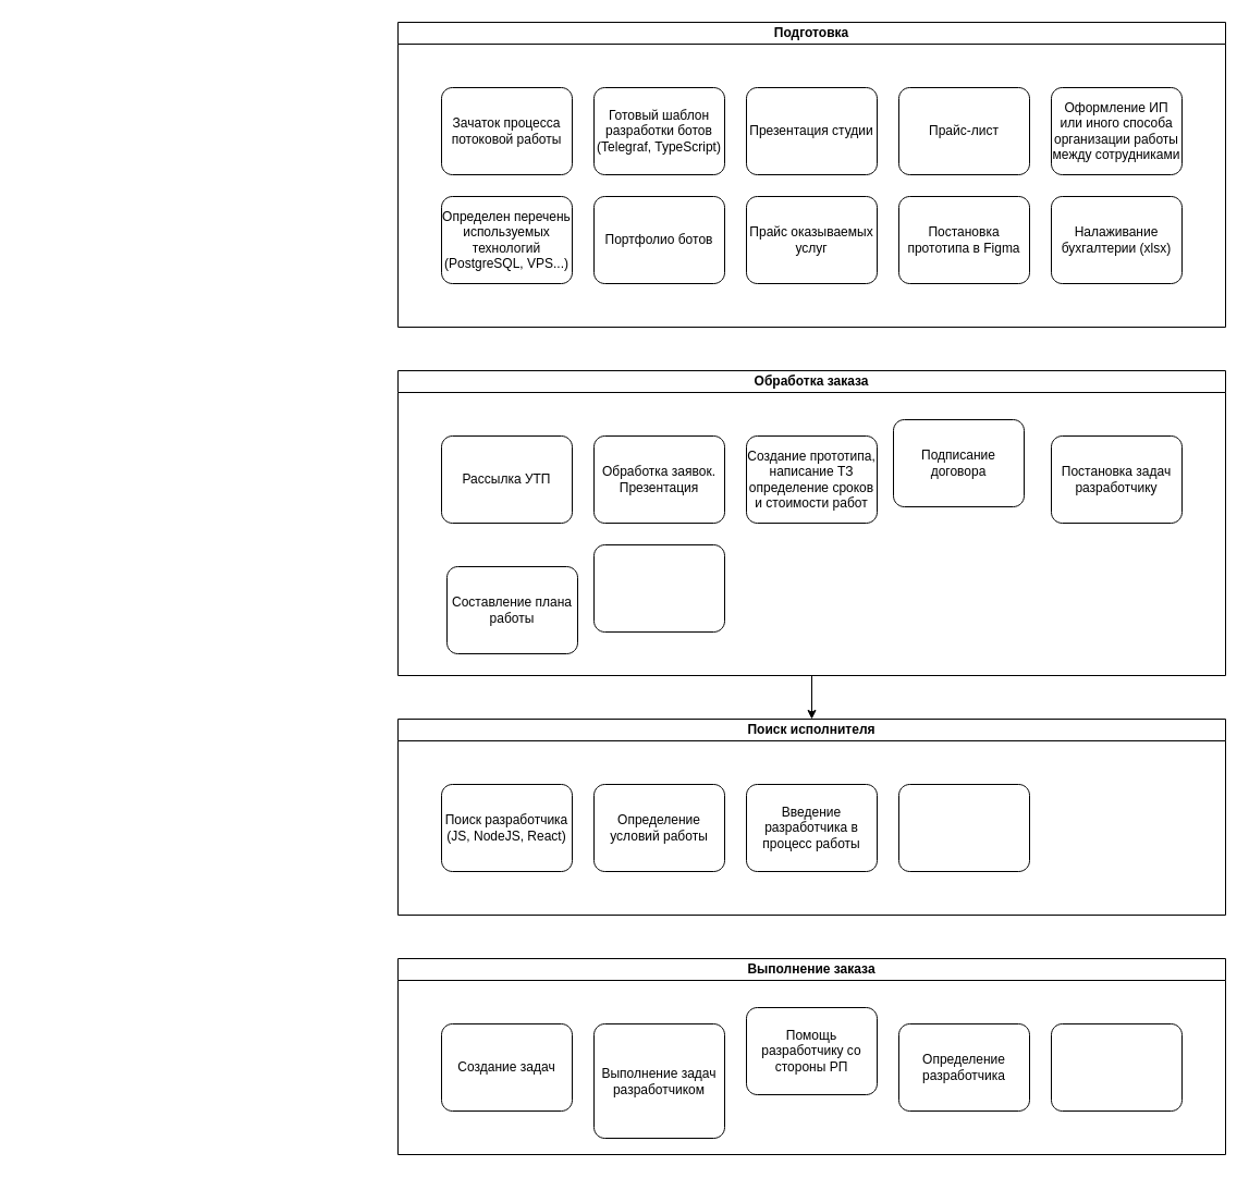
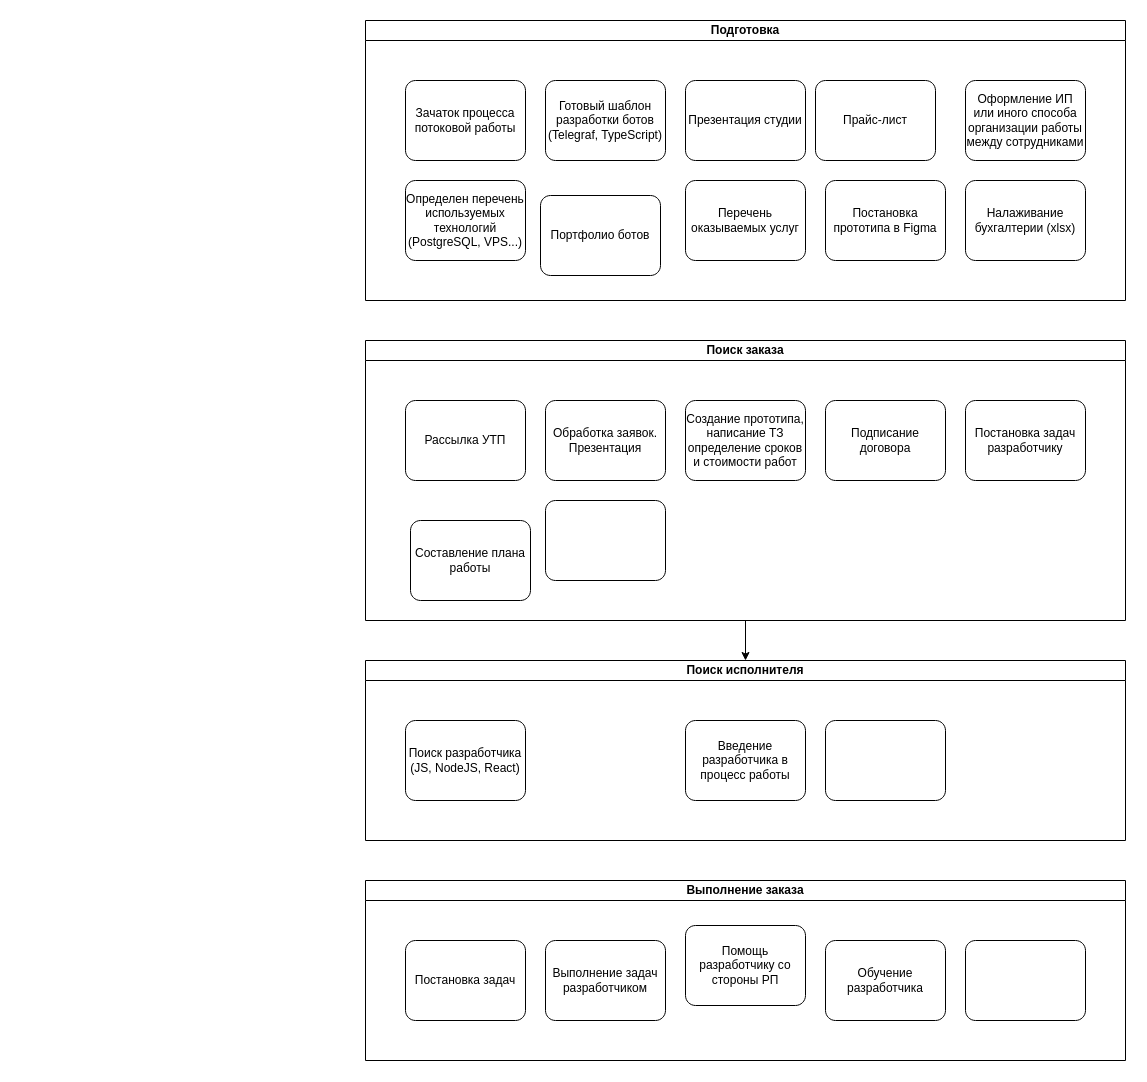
- <mxCell id="6" value="Прайс-лист" style="points=[[0.25,0,0],[0.5,0,0],[0.75,0,0],[1,0.25,0],[1,0.5,0],[1,0.75,0],[0.75,1,0],[0.5,1,0],[0.25,1,0],[0,0.75,0],[0,0.5,0],[0,0.25,0]];shape=mxgraph.bpmn.task;whiteSpace=wrap;rectStyle=rounded;size=10;html=1;container=1;expand=0;collapsible=0;taskMarker=abstract;" parent="3" vertex="1"><mxGeometry x="460" y="60" width="120" height="80" as="geometry" /></mxCell>
+ <mxCell id="6" value="Прайс-лист" style="points=[[0.25,0,0],[0.5,0,0],[0.75,0,0],[1,0.25,0],[1,0.5,0],[1,0.75,0],[0.75,1,0],[0.5,1,0],[0.25,1,0],[0,0.75,0],[0,0.5,0],[0,0.25,0]];shape=mxgraph.bpmn.task;whiteSpace=wrap;rectStyle=rounded;size=10;html=1;container=1;expand=0;collapsible=0;taskMarker=abstract;" parent="3" vertex="1"><mxGeometry x="450" y="60" width="120" height="80" as="geometry" /></mxCell>
- <mxCell id="11" value="Портфолио ботов" style="points=[[0.25,0,0],[0.5,0,0],[0.75,0,0],[1,0.25,0],[1,0.5,0],[1,0.75,0],[0.75,1,0],[0.5,1,0],[0.25,1,0],[0,0.75,0],[0,0.5,0],[0,0.25,0]];shape=mxgraph.bpmn.task;whiteSpace=wrap;rectStyle=rounded;size=10;html=1;container=1;expand=0;collapsible=0;taskMarker=abstract;" parent="3" vertex="1"><mxGeometry x="180" y="160" width="120" height="80" as="geometry" /></mxCell>
+ <mxCell id="11" value="Портфолио ботов" style="points=[[0.25,0,0],[0.5,0,0],[0.75,0,0],[1,0.25,0],[1,0.5,0],[1,0.75,0],[0.75,1,0],[0.5,1,0],[0.25,1,0],[0,0.75,0],[0,0.5,0],[0,0.25,0]];shape=mxgraph.bpmn.task;whiteSpace=wrap;rectStyle=rounded;size=10;html=1;container=1;expand=0;collapsible=0;taskMarker=abstract;" parent="3" vertex="1"><mxGeometry x="175" y="175" width="120" height="80" as="geometry" /></mxCell>
- <mxCell id="8" value="Прайс оказываемых услуг" style="points=[[0.25,0,0],[0.5,0,0],[0.75,0,0],[1,0.25,0],[1,0.5,0],[1,0.75,0],[0.75,1,0],[0.5,1,0],[0.25,1,0],[0,0.75,0],[0,0.5,0],[0,0.25,0]];shape=mxgraph.bpmn.task;whiteSpace=wrap;rectStyle=rounded;size=10;html=1;container=1;expand=0;collapsible=0;taskMarker=abstract;" parent="3" vertex="1"><mxGeometry x="320" y="160" width="120" height="80" as="geometry" /></mxCell>
+ <mxCell id="8" value="Перечень оказываемых услуг" style="points=[[0.25,0,0],[0.5,0,0],[0.75,0,0],[1,0.25,0],[1,0.5,0],[1,0.75,0],[0.75,1,0],[0.5,1,0],[0.25,1,0],[0,0.75,0],[0,0.5,0],[0,0.25,0]];shape=mxgraph.bpmn.task;whiteSpace=wrap;rectStyle=rounded;size=10;html=1;container=1;expand=0;collapsible=0;taskMarker=abstract;" parent="3" vertex="1"><mxGeometry x="320" y="160" width="120" height="80" as="geometry" /></mxCell>
- <mxCell id="15" value="Обработка заказа" style="swimlane;startSize=20;whiteSpace=wrap;html=1;" vertex="1" parent="1"><mxGeometry x="365" y="340" width="760" height="280" as="geometry" /></mxCell>
+ <mxCell id="15" value="Поиск заказа" style="swimlane;startSize=20;whiteSpace=wrap;html=1;" vertex="1" parent="1"><mxGeometry x="365" y="340" width="760" height="280" as="geometry" /></mxCell>
- <mxCell id="18" value="Подписание договора" style="points=[[0.25,0,0],[0.5,0,0],[0.75,0,0],[1,0.25,0],[1,0.5,0],[1,0.75,0],[0.75,1,0],[0.5,1,0],[0.25,1,0],[0,0.75,0],[0,0.5,0],[0,0.25,0]];shape=mxgraph.bpmn.task;whiteSpace=wrap;rectStyle=rounded;size=10;html=1;container=1;expand=0;collapsible=0;taskMarker=abstract;" parent="15" vertex="1"><mxGeometry x="455" y="45" width="120" height="80" as="geometry" /></mxCell>
+ <mxCell id="18" value="Подписание договора" style="points=[[0.25,0,0],[0.5,0,0],[0.75,0,0],[1,0.25,0],[1,0.5,0],[1,0.75,0],[0.75,1,0],[0.5,1,0],[0.25,1,0],[0,0.75,0],[0,0.5,0],[0,0.25,0]];shape=mxgraph.bpmn.task;whiteSpace=wrap;rectStyle=rounded;size=10;html=1;container=1;expand=0;collapsible=0;taskMarker=abstract;" parent="15" vertex="1"><mxGeometry x="460" y="60" width="120" height="80" as="geometry" /></mxCell>
- <mxCell id="27" value="Определение условий работы" style="points=[[0.25,0,0],[0.5,0,0],[0.75,0,0],[1,0.25,0],[1,0.5,0],[1,0.75,0],[0.75,1,0],[0.5,1,0],[0.25,1,0],[0,0.75,0],[0,0.5,0],[0,0.25,0]];shape=mxgraph.bpmn.task;whiteSpace=wrap;rectStyle=rounded;size=10;html=1;container=1;expand=0;collapsible=0;taskMarker=abstract;" vertex="1" parent="23"><mxGeometry x="180" y="60" width="120" height="80" as="geometry" /></mxCell>
- <mxCell id="29" value="Создание задач" style="points=[[0.25,0,0],[0.5,0,0],[0.75,0,0],[1,0.25,0],[1,0.5,0],[1,0.75,0],[0.75,1,0],[0.5,1,0],[0.25,1,0],[0,0.75,0],[0,0.5,0],[0,0.25,0]];shape=mxgraph.bpmn.task;whiteSpace=wrap;rectStyle=rounded;size=10;html=1;container=1;expand=0;collapsible=0;taskMarker=abstract;" vertex="1" parent="28"><mxGeometry x="40" y="60" width="120" height="80" as="geometry" /></mxCell>
+ <mxCell id="29" value="Постановка задач" style="points=[[0.25,0,0],[0.5,0,0],[0.75,0,0],[1,0.25,0],[1,0.5,0],[1,0.75,0],[0.75,1,0],[0.5,1,0],[0.25,1,0],[0,0.75,0],[0,0.5,0],[0,0.25,0]];shape=mxgraph.bpmn.task;whiteSpace=wrap;rectStyle=rounded;size=10;html=1;container=1;expand=0;collapsible=0;taskMarker=abstract;" vertex="1" parent="28"><mxGeometry x="40" y="60" width="120" height="80" as="geometry" /></mxCell>
- <mxCell id="32" value="Определение разработчика" style="points=[[0.25,0,0],[0.5,0,0],[0.75,0,0],[1,0.25,0],[1,0.5,0],[1,0.75,0],[0.75,1,0],[0.5,1,0],[0.25,1,0],[0,0.75,0],[0,0.5,0],[0,0.25,0]];shape=mxgraph.bpmn.task;whiteSpace=wrap;rectStyle=rounded;size=10;html=1;container=1;expand=0;collapsible=0;taskMarker=abstract;" vertex="1" parent="28"><mxGeometry x="460" y="60" width="120" height="80" as="geometry" /></mxCell>
+ <mxCell id="32" value="Обучение разработчика" style="points=[[0.25,0,0],[0.5,0,0],[0.75,0,0],[1,0.25,0],[1,0.5,0],[1,0.75,0],[0.75,1,0],[0.5,1,0],[0.25,1,0],[0,0.75,0],[0,0.5,0],[0,0.25,0]];shape=mxgraph.bpmn.task;whiteSpace=wrap;rectStyle=rounded;size=10;html=1;container=1;expand=0;collapsible=0;taskMarker=abstract;" vertex="1" parent="28"><mxGeometry x="460" y="60" width="120" height="80" as="geometry" /></mxCell>
- <mxCell id="30" value="Выполнение задач разработчиком" style="points=[[0.25,0,0],[0.5,0,0],[0.75,0,0],[1,0.25,0],[1,0.5,0],[1,0.75,0],[0.75,1,0],[0.5,1,0],[0.25,1,0],[0,0.75,0],[0,0.5,0],[0,0.25,0]];shape=mxgraph.bpmn.task;whiteSpace=wrap;rectStyle=rounded;size=10;html=1;container=1;expand=0;collapsible=0;taskMarker=abstract;" vertex="1" parent="28"><mxGeometry x="180" y="60" width="120" height="105" as="geometry" /></mxCell>
+ <mxCell id="30" value="Выполнение задач разработчиком" style="points=[[0.25,0,0],[0.5,0,0],[0.75,0,0],[1,0.25,0],[1,0.5,0],[1,0.75,0],[0.75,1,0],[0.5,1,0],[0.25,1,0],[0,0.75,0],[0,0.5,0],[0,0.25,0]];shape=mxgraph.bpmn.task;whiteSpace=wrap;rectStyle=rounded;size=10;html=1;container=1;expand=0;collapsible=0;taskMarker=abstract;" vertex="1" parent="28"><mxGeometry x="180" y="60" width="120" height="80" as="geometry" /></mxCell>
